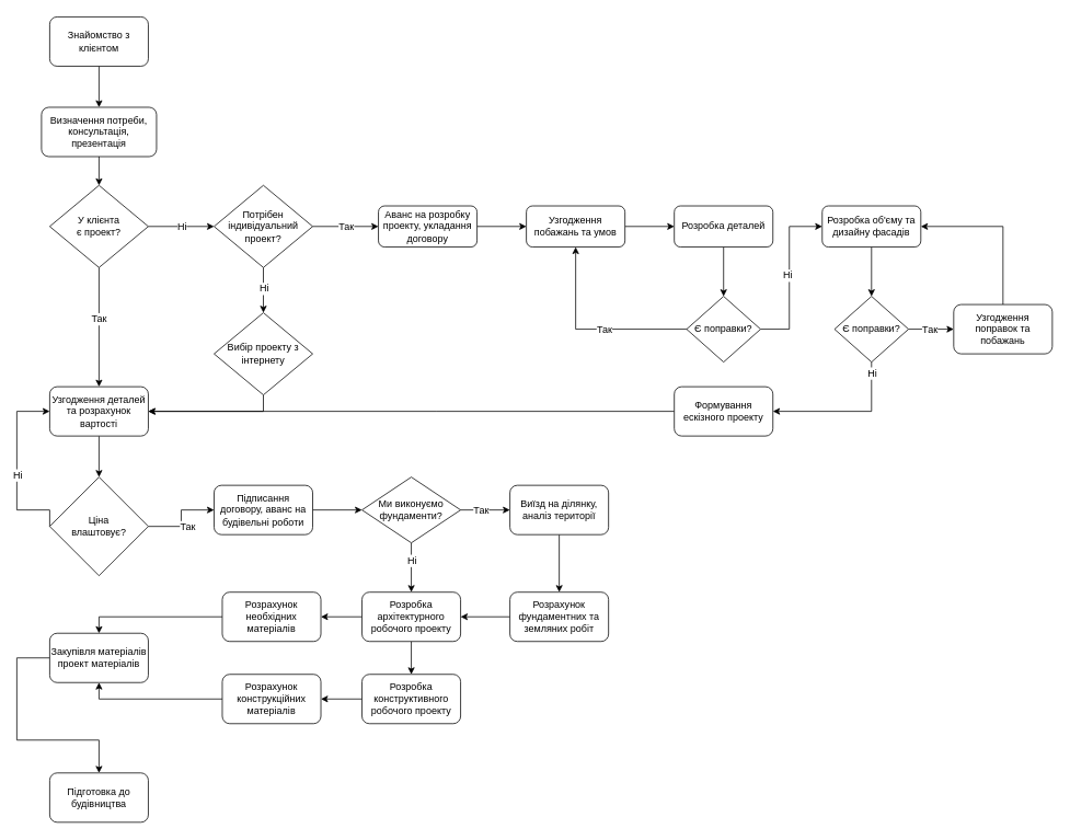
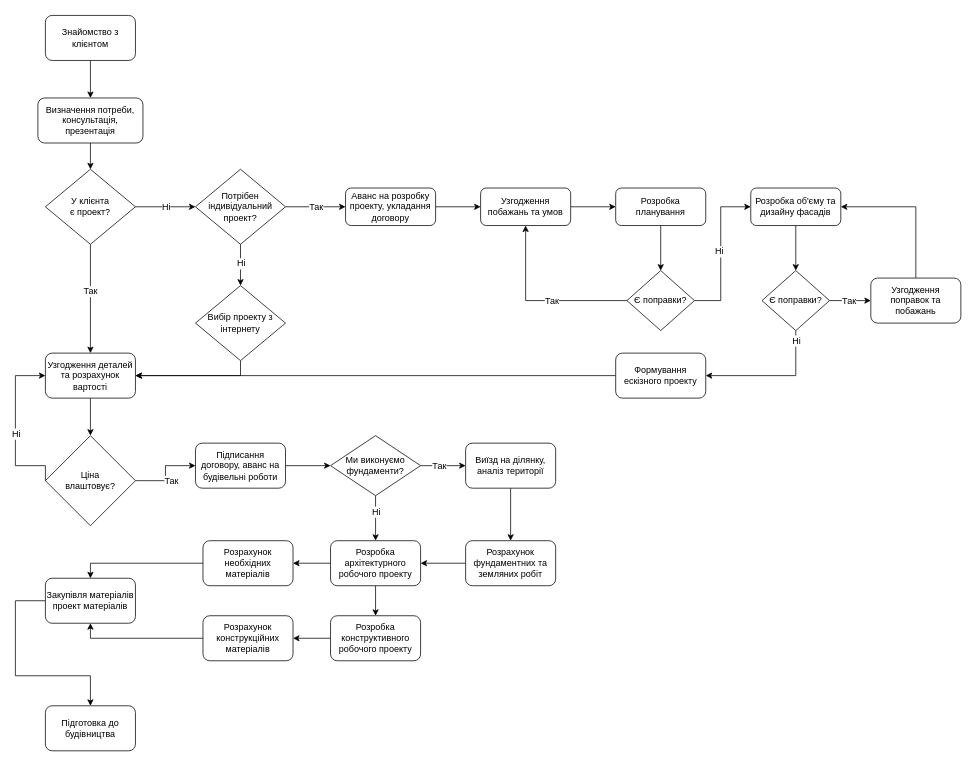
- <mxCell id="19" value="Розробка деталей" style="rounded=1;whiteSpace=wrap;html=1;" vertex="1" parent="1"><mxGeometry x="820" y="250" width="120" height="50" as="geometry" /></mxCell>
+ <mxCell id="19" value="Розробка планування" style="rounded=1;whiteSpace=wrap;html=1;" vertex="1" parent="1"><mxGeometry x="820" y="250" width="120" height="50" as="geometry" /></mxCell>
